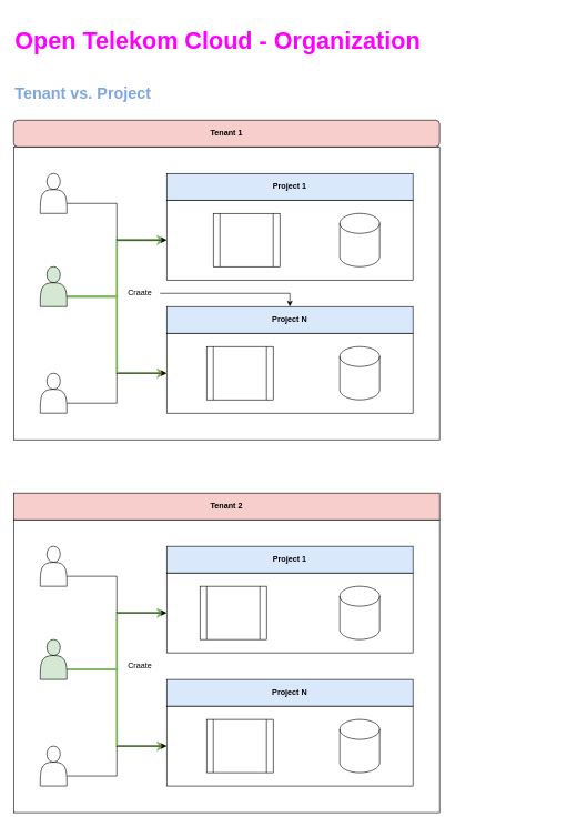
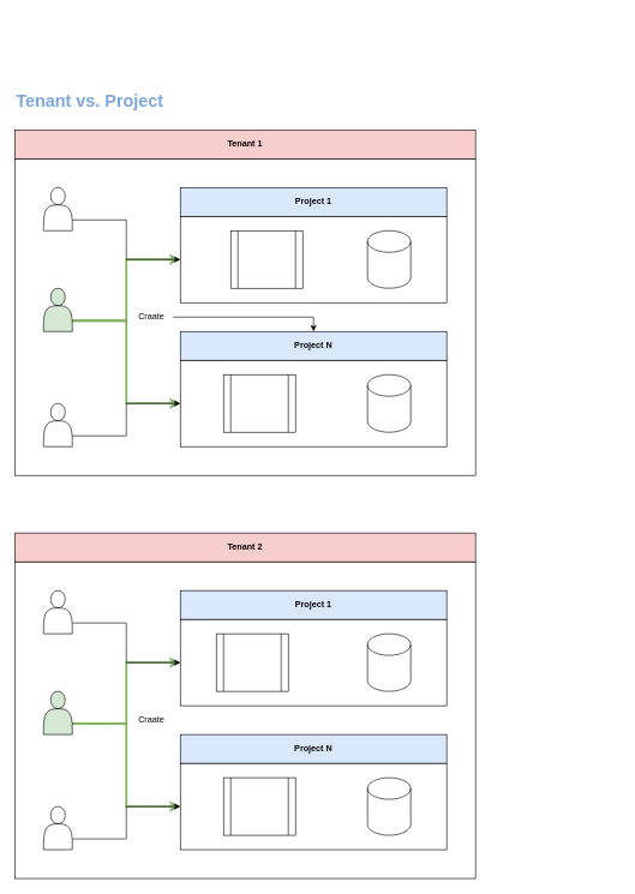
- <mxCell id="2" value="Open Telekom Cloud - Organization" style="text;html=1;align=left;verticalAlign=middle;whiteSpace=wrap;rounded=0;fontStyle=1;fontSize=36;fontColor=#FF00FF;" vertex="1" parent="1"><mxGeometry x="20" y="20" width="840" height="80" as="geometry" /></mxCell>
- <mxCell id="5" value="&lt;b&gt;Tenant 1&lt;/b&gt;" style="whiteSpace=wrap;html=1;fillColor=#f8cecc;strokeColor=#000000;rounded=1;" vertex="1" parent="1"><mxGeometry x="20" y="180" width="640" height="40" as="geometry" /></mxCell>
+ <mxCell id="5" value="&lt;b&gt;Tenant 1&lt;/b&gt;" style="rounded=0;whiteSpace=wrap;html=1;fillColor=#f8cecc;strokeColor=#000000;" vertex="1" parent="1"><mxGeometry x="20" y="180" width="640" height="40" as="geometry" /></mxCell>
